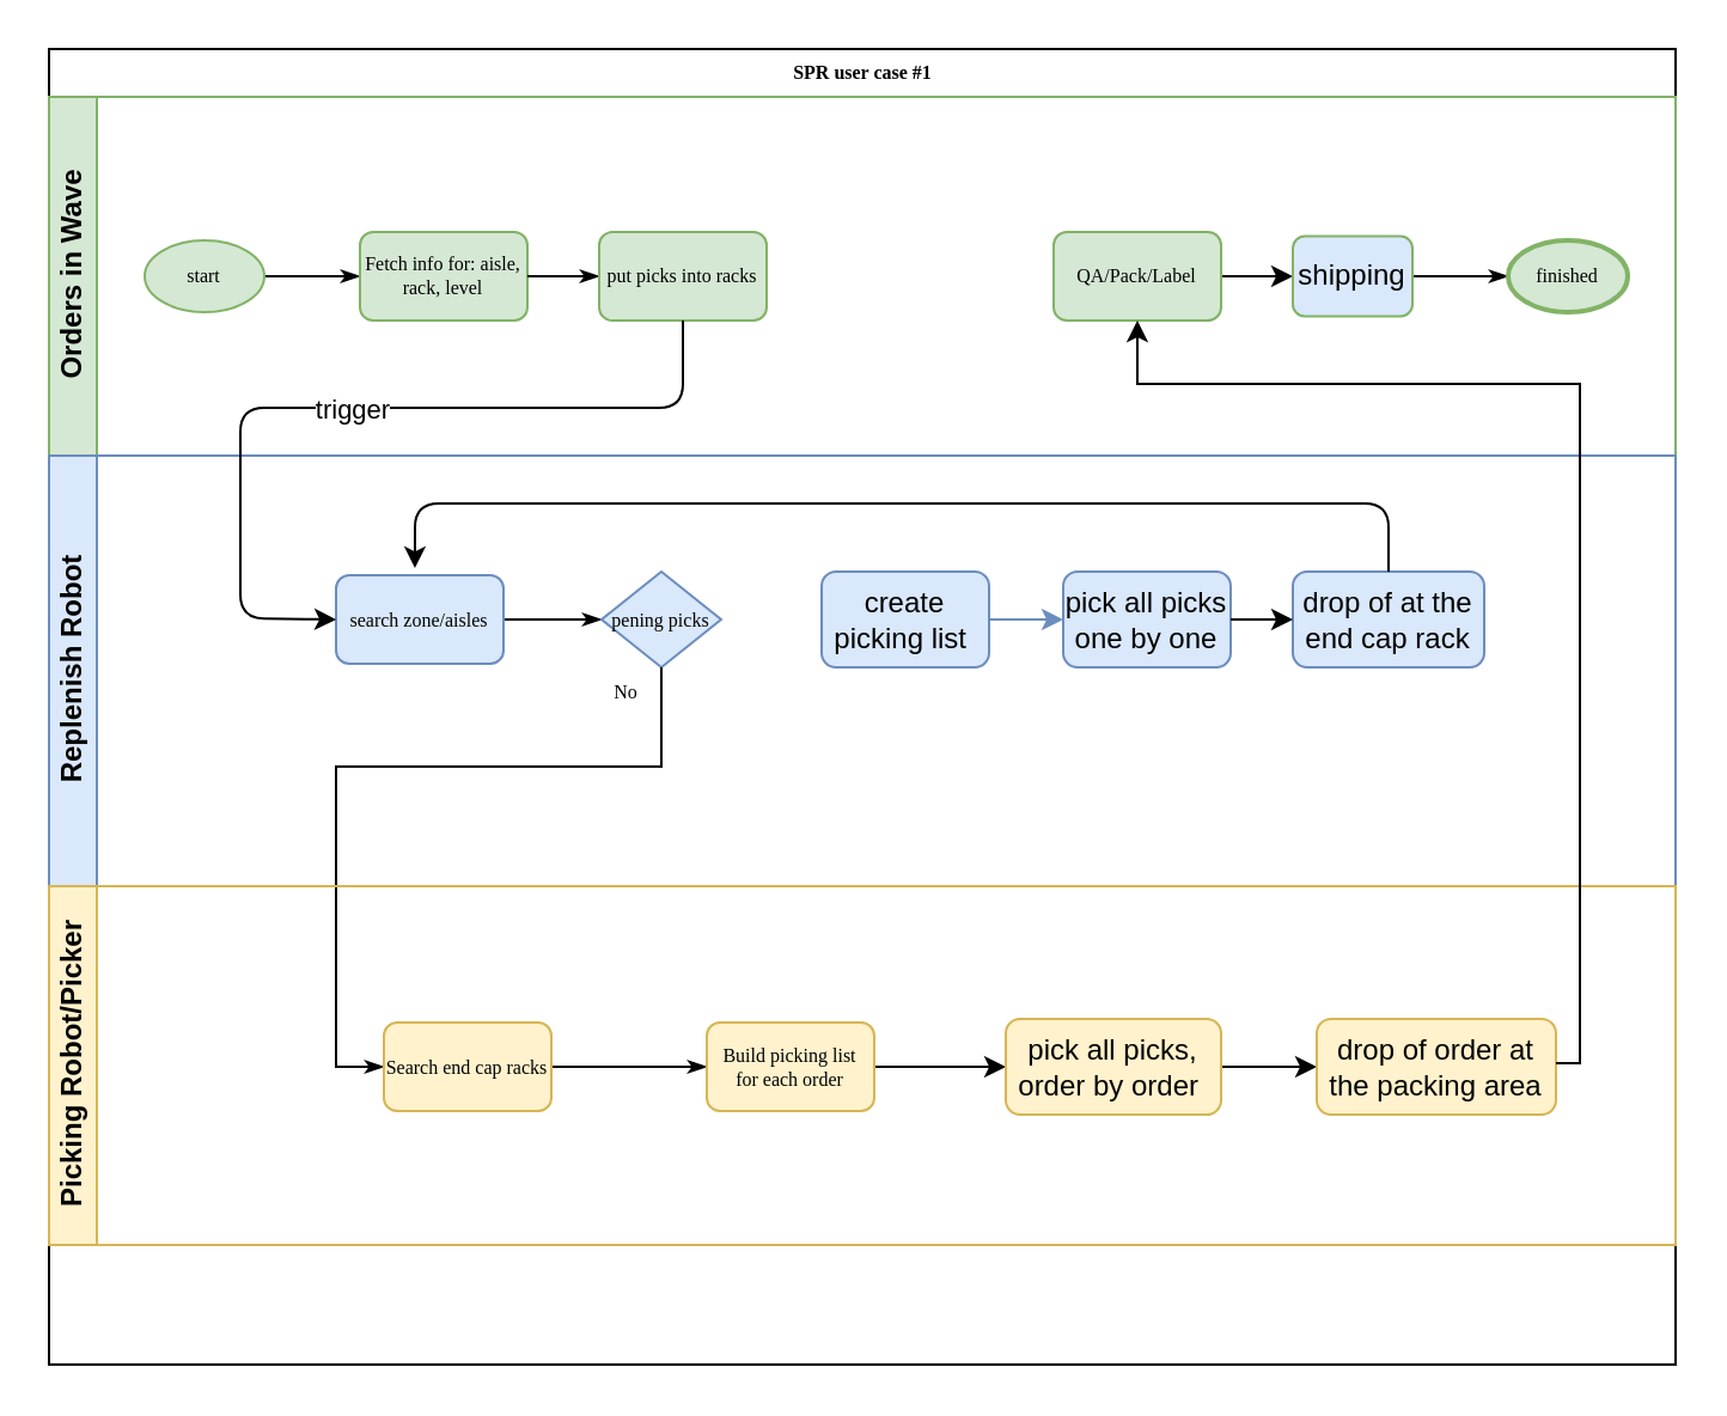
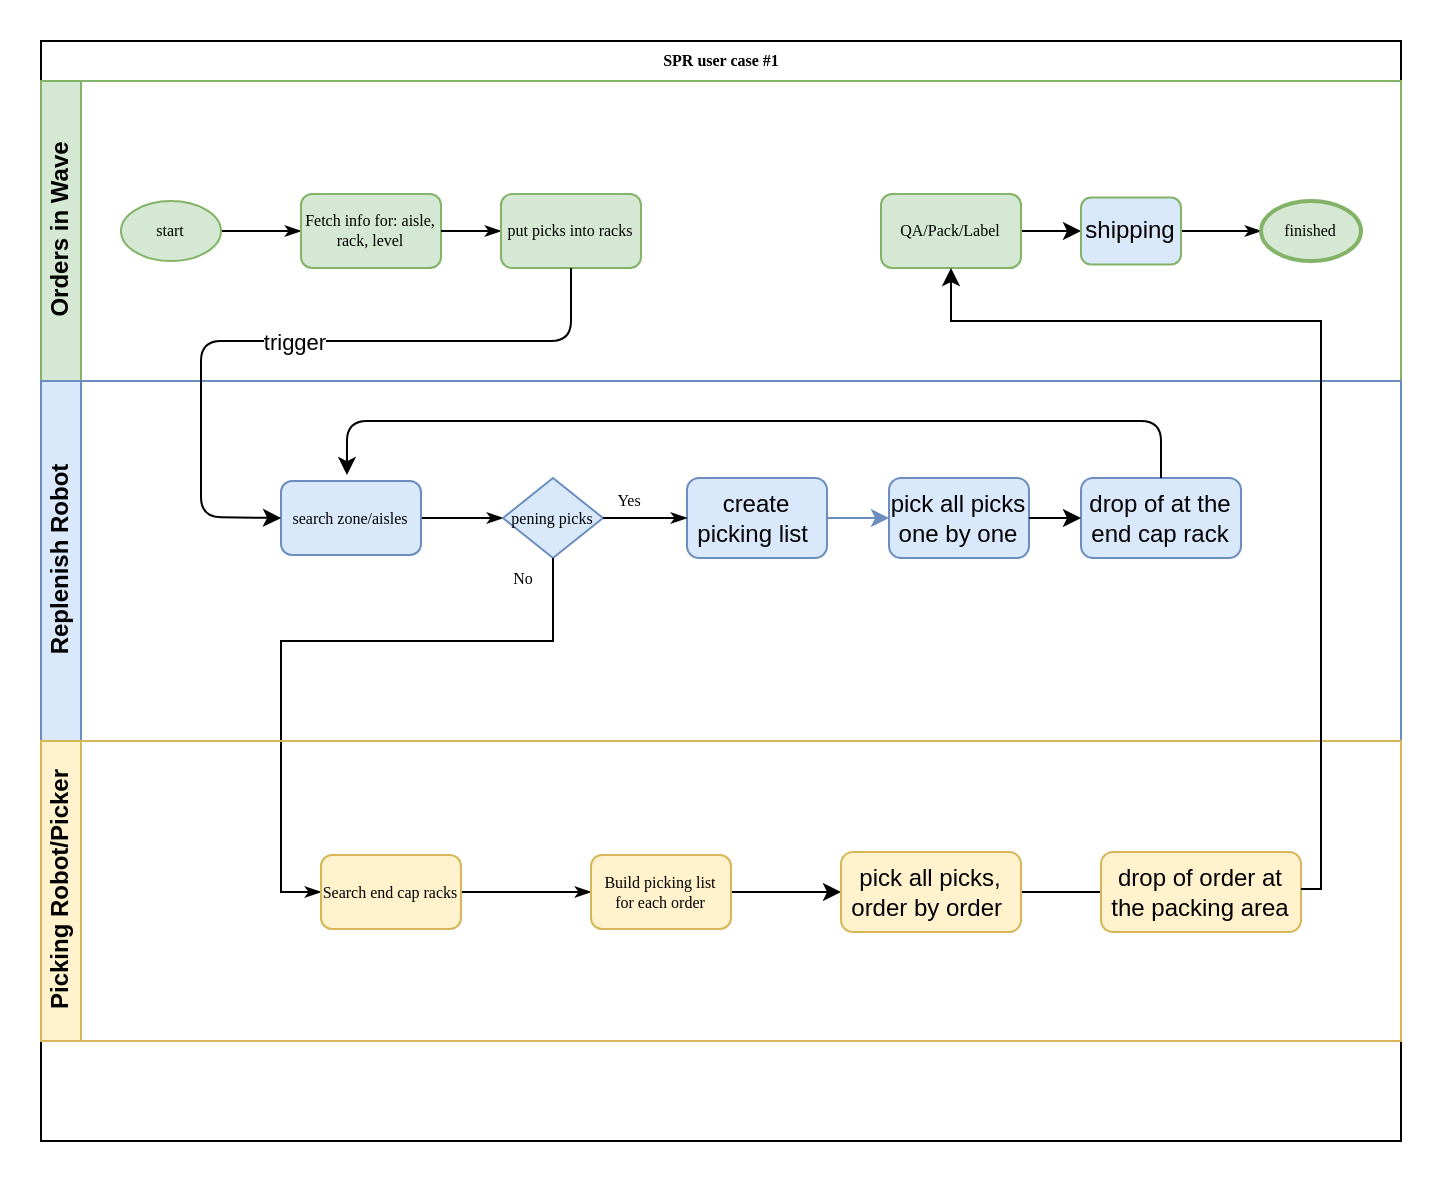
+ <mxCell id="21" value="Yes" style="edgeStyle=orthogonalEdgeStyle;rounded=0;html=1;labelBackgroundColor=none;startArrow=none;startFill=0;startSize=5;endArrow=classicThin;endFill=1;endSize=5;jettySize=auto;orthogonalLoop=1;strokeWidth=1;fontFamily=Verdana;fontSize=8;entryX=0;entryY=0.5;entryDx=0;entryDy=0;" parent="14" source="17" target="18" edge="1"><mxGeometry x="-0.365" y="9" relative="1" as="geometry"><mxPoint as="offset" /></mxGeometry></mxCell>
- <mxCell id="33" style="edgeStyle=orthogonalEdgeStyle;rounded=0;orthogonalLoop=1;jettySize=auto;html=1;entryX=0;entryY=0.5;entryDx=0;entryDy=0;" edge="1" parent="28" source="34" target="35"><mxGeometry relative="1" as="geometry" /></mxCell>
+ <mxCell id="33" style="edgeStyle=orthogonalEdgeStyle;rounded=0;orthogonalLoop=1;jettySize=auto;html=1;entryX=0;entryY=0.5;entryDx=0;entryDy=0;endArrow=none;" edge="1" parent="28" source="34" target="35"><mxGeometry relative="1" as="geometry" /></mxCell>
